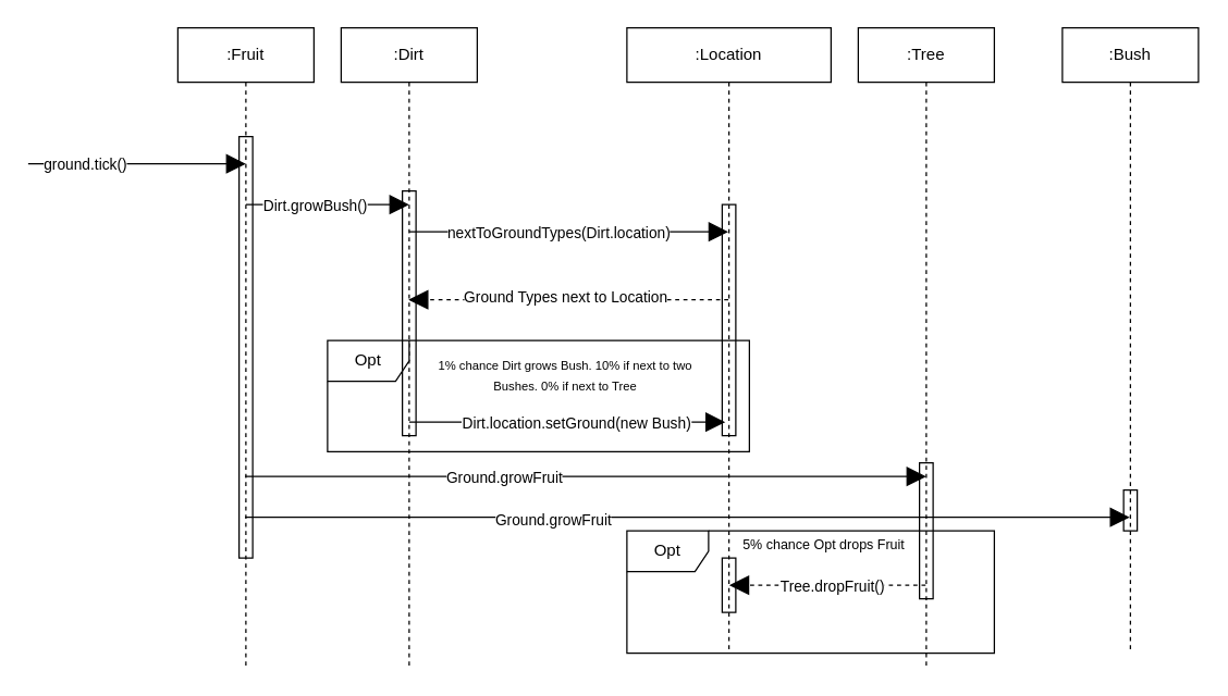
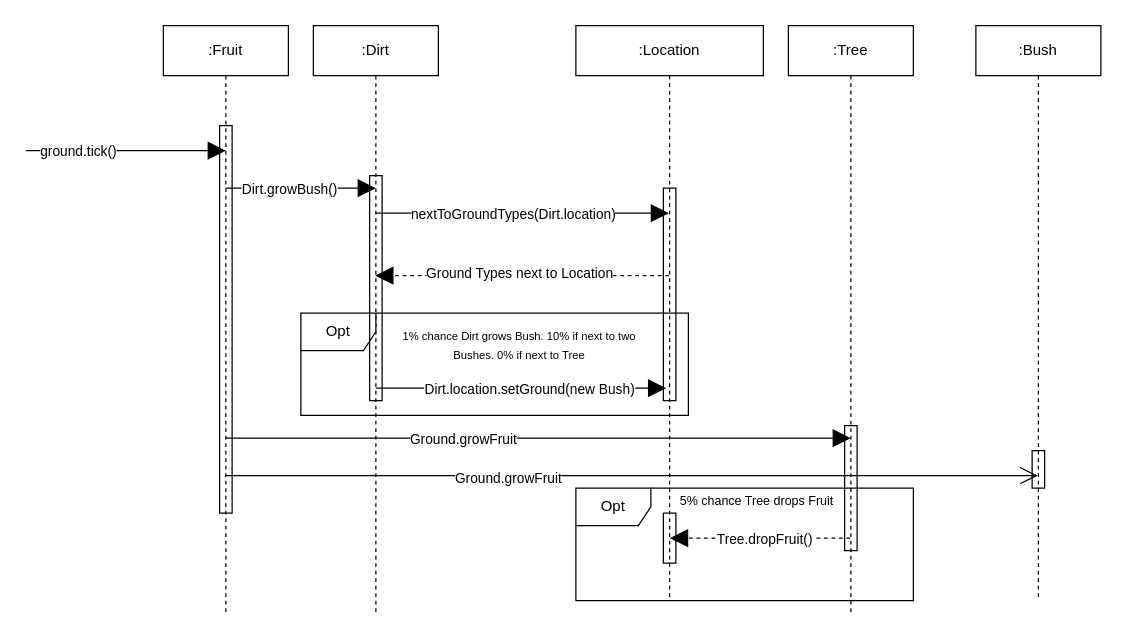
- <mxCell id="25" value="" style="endArrow=block;endFill=1;endSize=12;html=1;" edge="1" parent="1" source="3" target="17"><mxGeometry width="160" relative="1" as="geometry"><mxPoint x="180" y="340" as="sourcePoint" /><mxPoint x="340" y="340" as="targetPoint" /><Array as="points"><mxPoint x="510" y="380" /></Array></mxGeometry></mxCell>
+ <mxCell id="25" value="" style="endArrow=open;endFill=1;endSize=12;html=1;" edge="1" parent="1" source="3" target="17"><mxGeometry width="160" relative="1" as="geometry"><mxPoint x="180" y="340" as="sourcePoint" /><mxPoint x="340" y="340" as="targetPoint" /><Array as="points"><mxPoint x="510" y="380" /></Array></mxGeometry></mxCell>
- <mxCell id="22" value="&lt;font style=&quot;font-size: 10px&quot;&gt;5% chance Opt drops Fruit&lt;/font&gt;" style="text;html=1;strokeColor=none;fillColor=none;align=center;verticalAlign=middle;whiteSpace=wrap;rounded=0;" vertex="1" parent="1"><mxGeometry x="540" y="390" width="130" height="20" as="geometry" /></mxCell>
+ <mxCell id="22" value="&lt;font style=&quot;font-size: 10px&quot;&gt;5% chance Tree drops Fruit&lt;/font&gt;" style="text;html=1;strokeColor=none;fillColor=none;align=center;verticalAlign=middle;whiteSpace=wrap;rounded=0;" vertex="1" parent="1"><mxGeometry x="540" y="390" width="130" height="20" as="geometry" /></mxCell>
